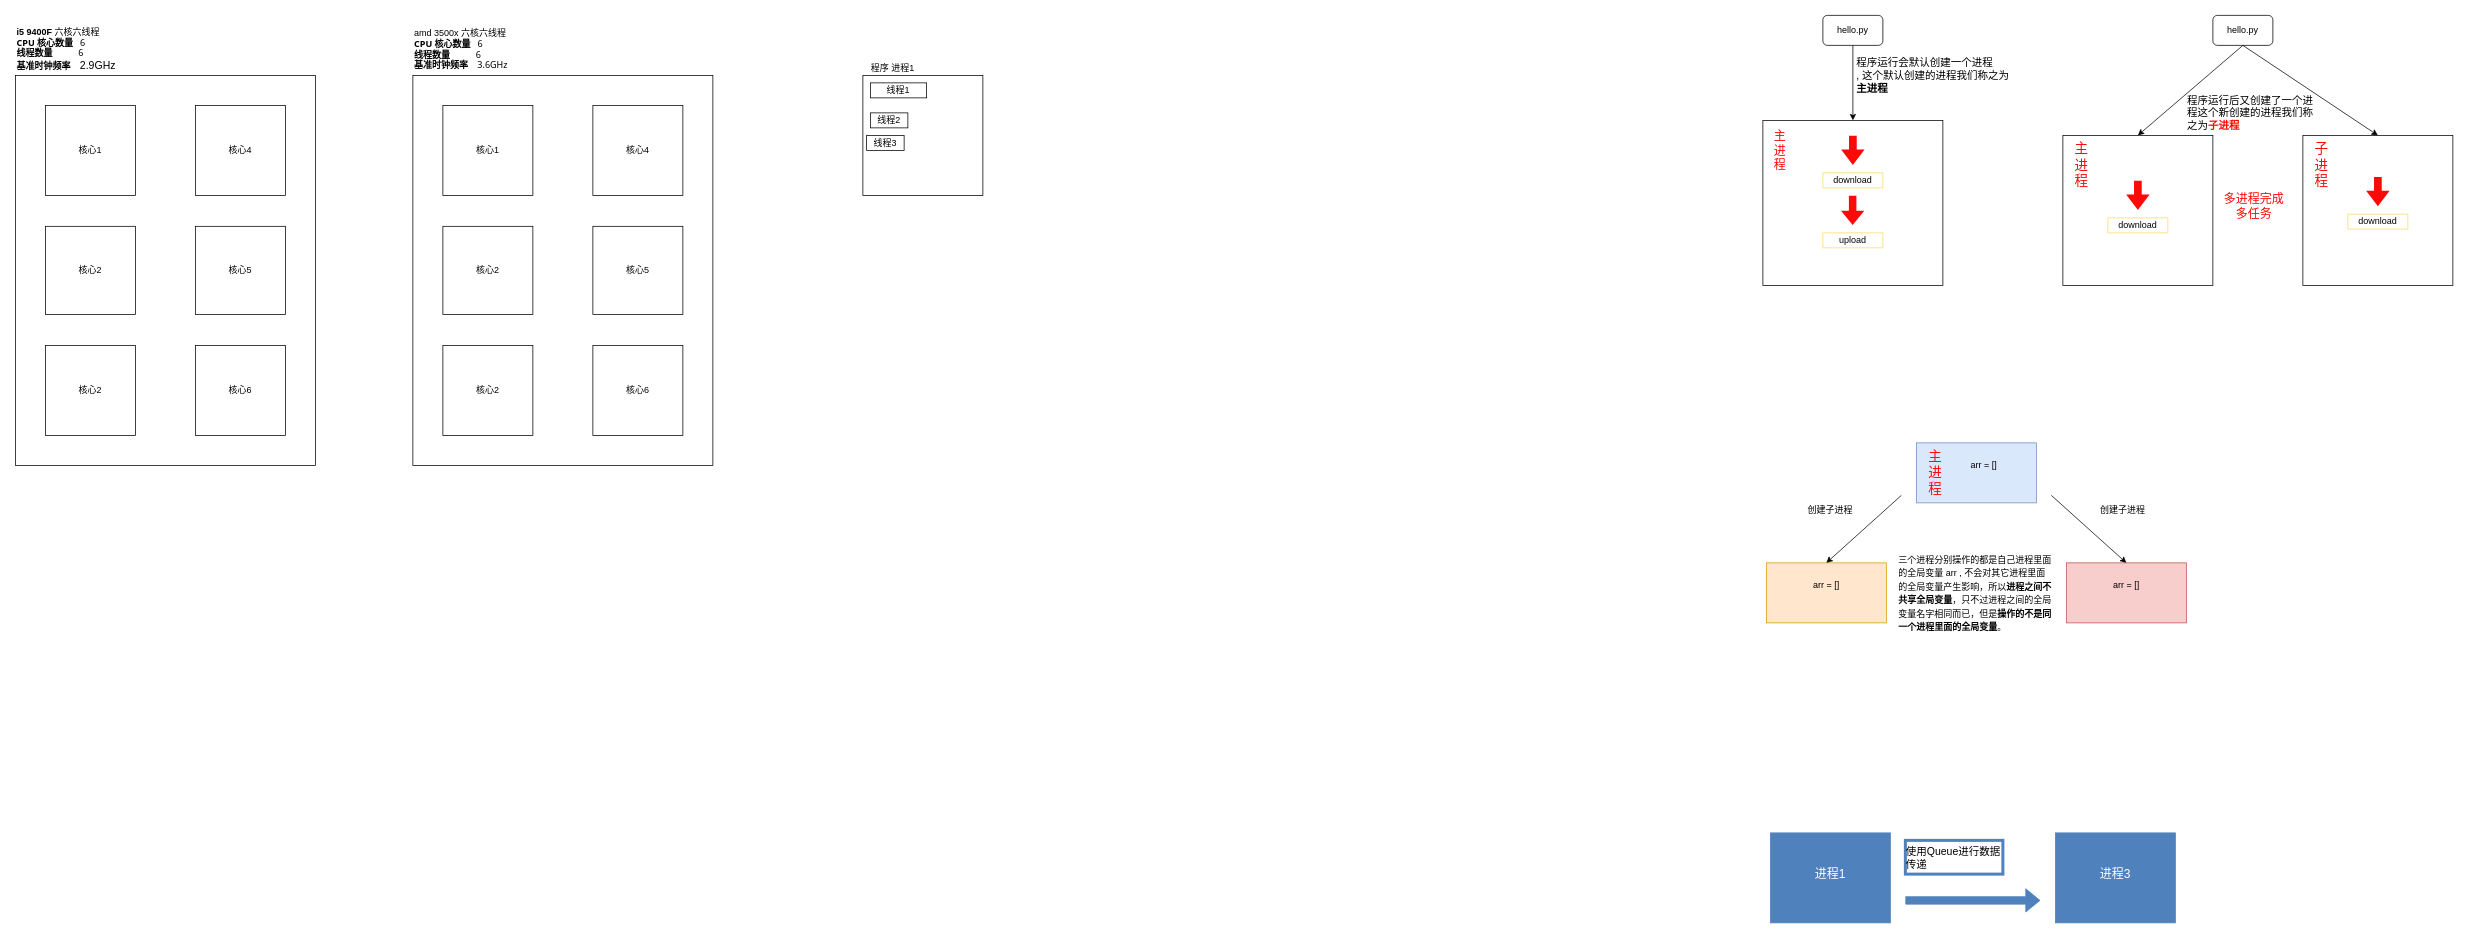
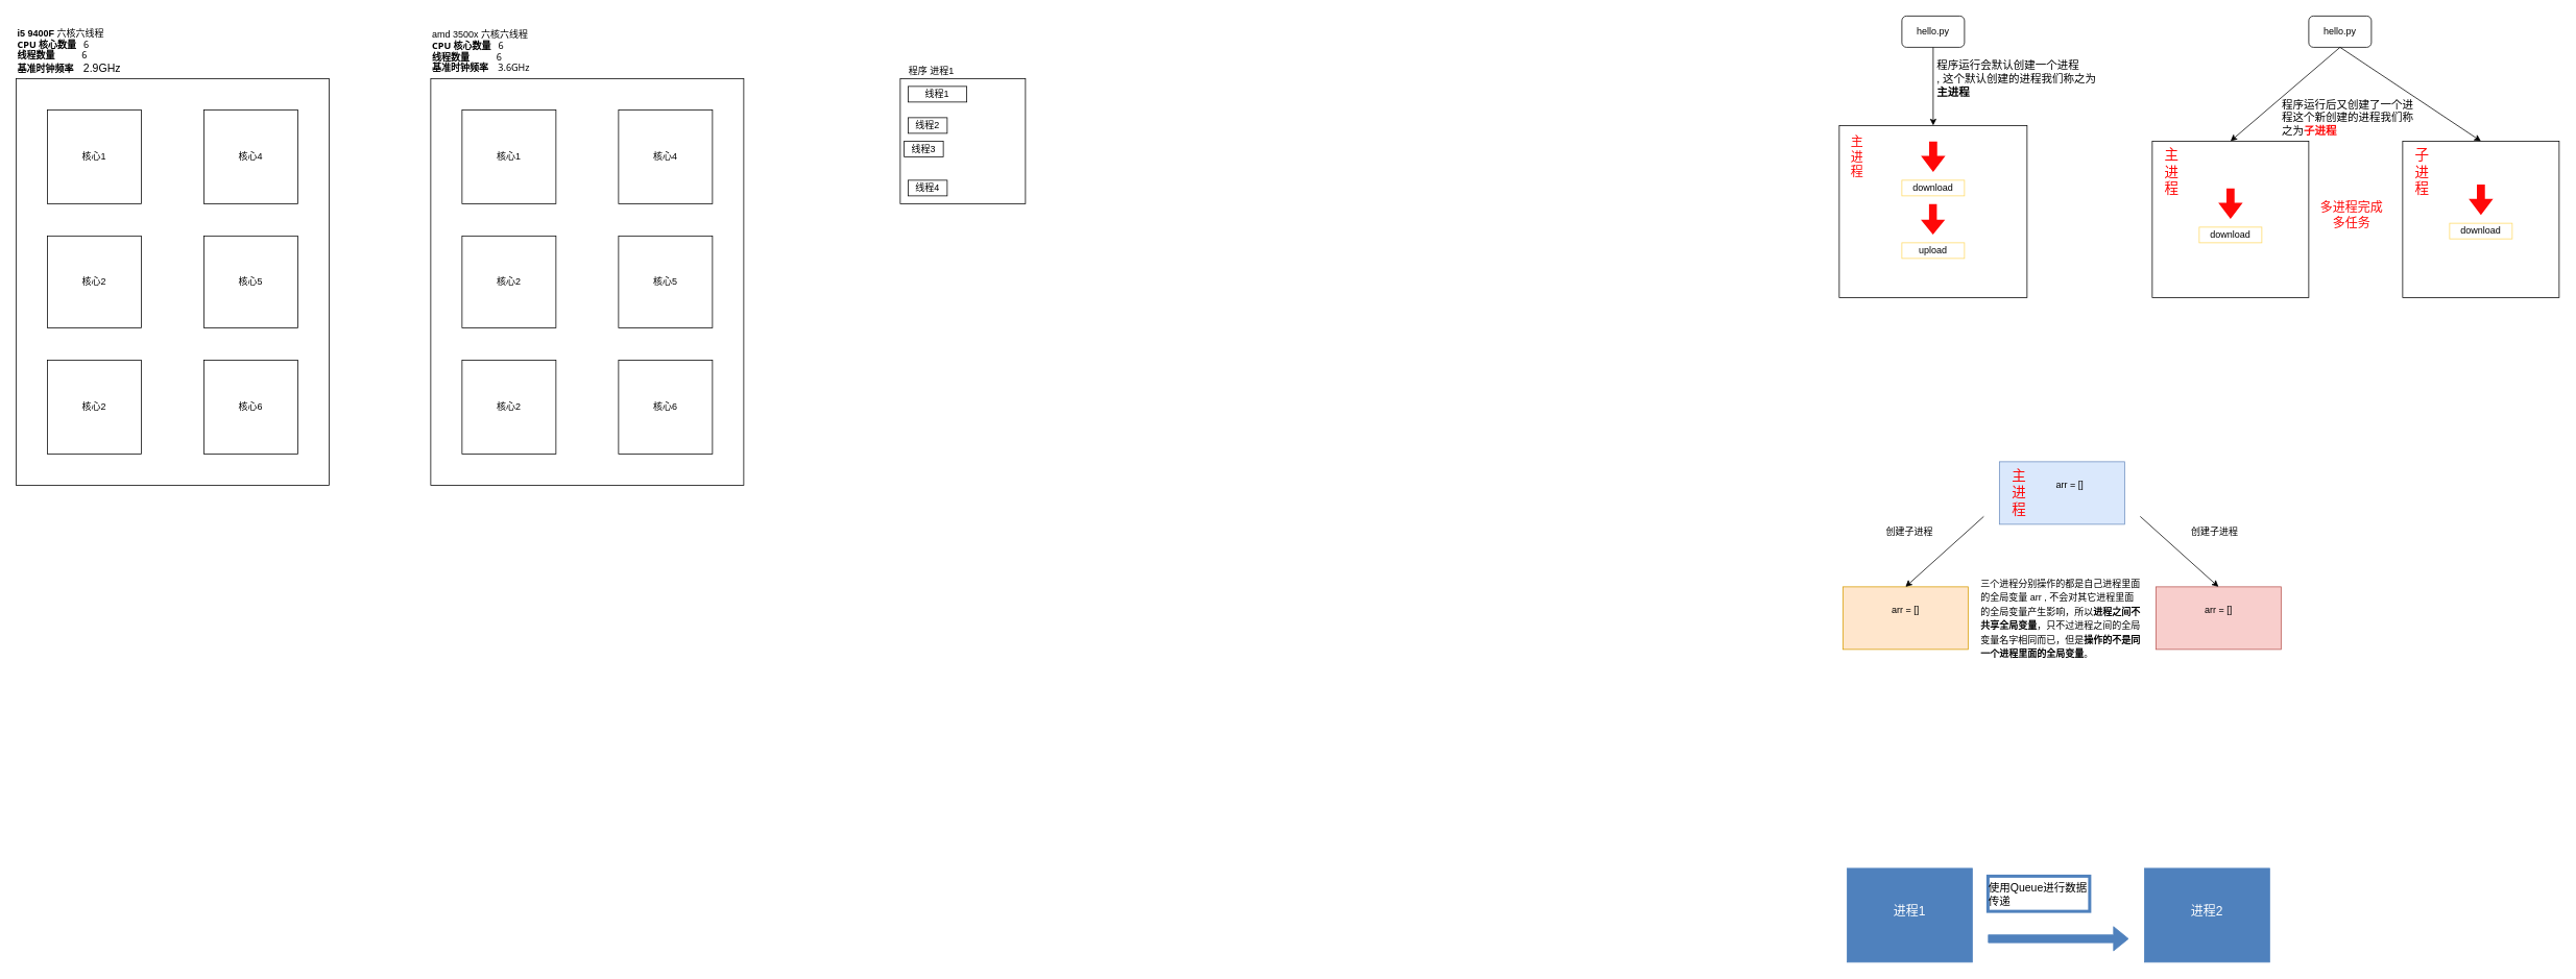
+ <mxCell id="63" value="线程4" style="rounded=0;whiteSpace=wrap;html=1;fillColor=none;align=center;" vertex="1" parent="1"><mxGeometry x="1160" y="230" width="50" height="20" as="geometry" /></mxCell>
- <mxCell id="41" value="&lt;font style=&quot;font-size: 16px&quot;&gt;进程3&lt;/font&gt;" style="text;html=1;strokeColor=none;fillColor=none;align=center;verticalAlign=middle;whiteSpace=wrap;rounded=0;fontColor=#FFFFFF;" parent="1" vertex="1"><mxGeometry x="2790" y="1150" width="60" height="30" as="geometry" /></mxCell>
+ <mxCell id="41" value="&lt;font style=&quot;font-size: 16px&quot;&gt;进程2&lt;/font&gt;" style="text;html=1;strokeColor=none;fillColor=none;align=center;verticalAlign=middle;whiteSpace=wrap;rounded=0;fontColor=#FFFFFF;" parent="1" vertex="1"><mxGeometry x="2790" y="1150" width="60" height="30" as="geometry" /></mxCell>
